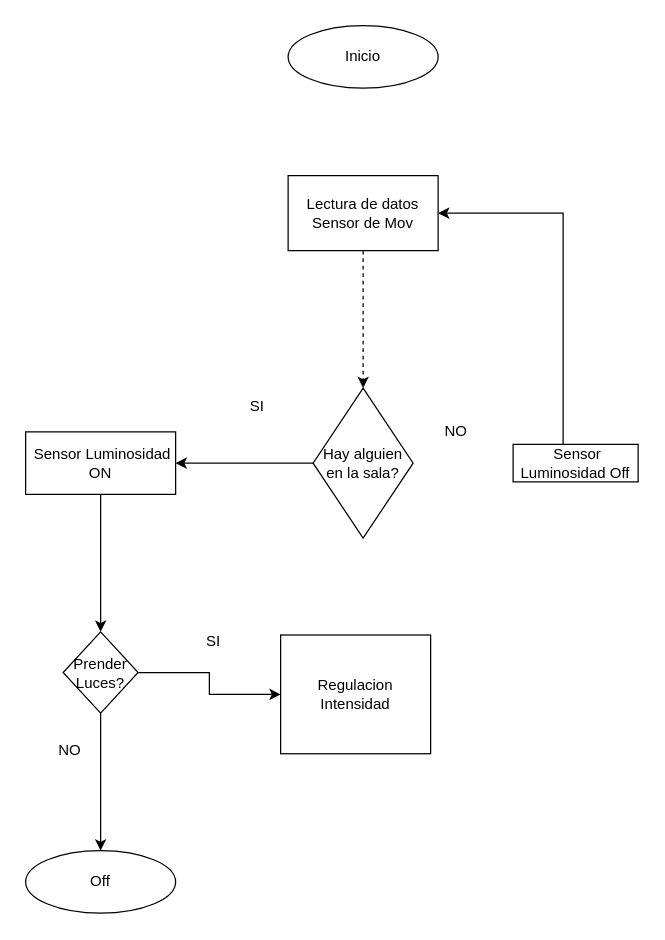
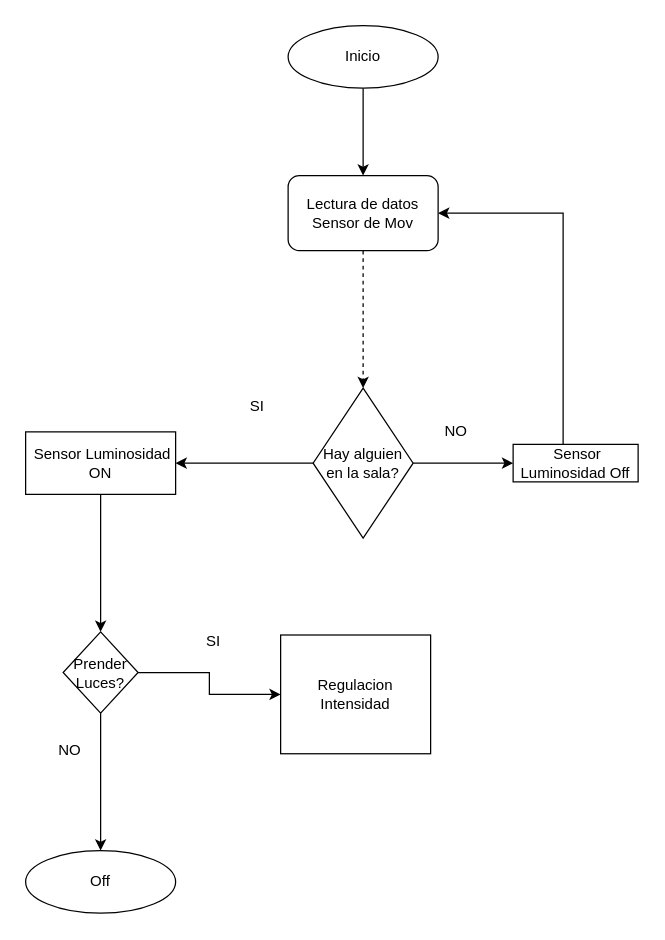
+ <mxCell id="2" style="edgeStyle=orthogonalEdgeStyle;rounded=0;orthogonalLoop=1;jettySize=auto;html=1;" parent="1" source="3" target="7" edge="1"><mxGeometry relative="1" as="geometry" /></mxCell>
- <mxCell id="7" value="Lectura de datos Sensor de Mov" style="rounded=0;whiteSpace=wrap;html=1;" parent="1" vertex="1"><mxGeometry x="230" y="140" width="120" height="60" as="geometry" /></mxCell>
+ <mxCell id="7" value="Lectura de datos Sensor de Mov" style="whiteSpace=wrap;html=1;rounded=1;" parent="1" vertex="1"><mxGeometry x="230" y="140" width="120" height="60" as="geometry" /></mxCell>
+ <mxCell id="9" style="edgeStyle=orthogonalEdgeStyle;rounded=0;orthogonalLoop=1;jettySize=auto;html=1;exitX=1;exitY=0.5;exitDx=0;exitDy=0;entryX=0;entryY=0.5;entryDx=0;entryDy=0;" parent="1" source="10" target="15" edge="1"><mxGeometry relative="1" as="geometry" /></mxCell>
